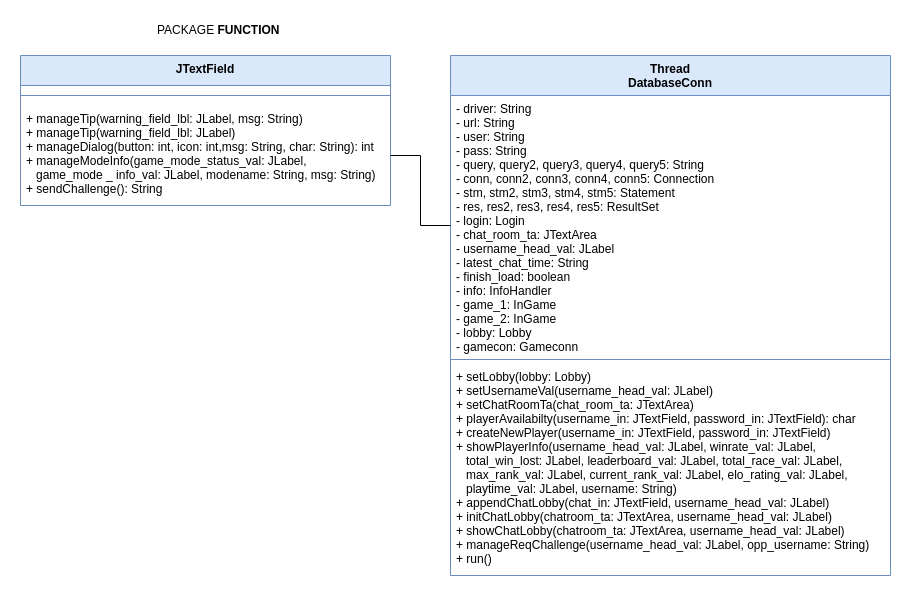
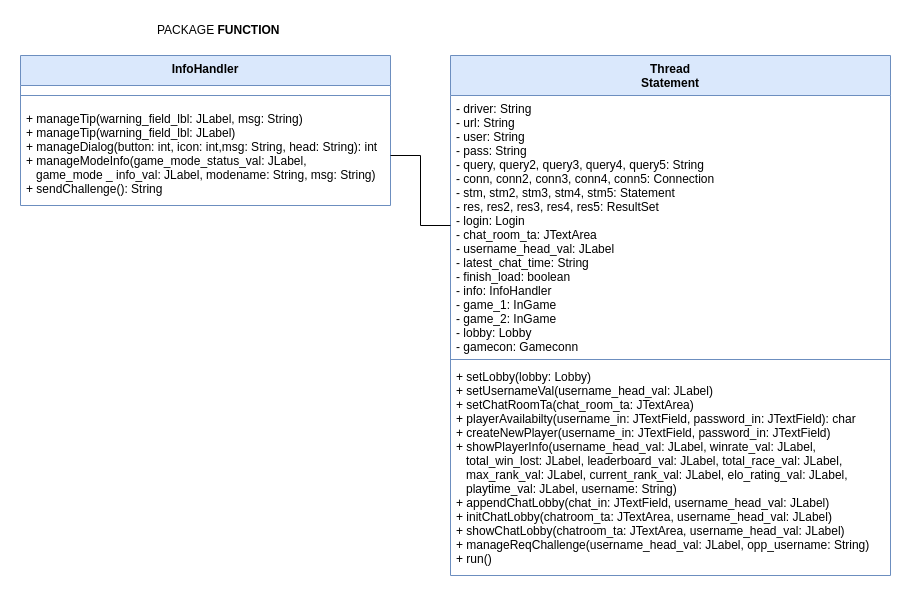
- <mxCell id="2" value="JTextField" style="swimlane;fontStyle=1;align=center;verticalAlign=top;childLayout=stackLayout;horizontal=1;startSize=30;horizontalStack=0;resizeParent=1;resizeParentMax=0;resizeLast=0;collapsible=1;marginBottom=0;fillColor=#dae8fc;strokeColor=#6c8ebf;" parent="1" vertex="1"><mxGeometry x="20" y="55" width="370" height="150" as="geometry" /></mxCell>
+ <mxCell id="2" value="InfoHandler" style="swimlane;fontStyle=1;align=center;verticalAlign=top;childLayout=stackLayout;horizontal=1;startSize=30;horizontalStack=0;resizeParent=1;resizeParentMax=0;resizeLast=0;collapsible=1;marginBottom=0;fillColor=#dae8fc;strokeColor=#6c8ebf;" parent="1" vertex="1"><mxGeometry x="20" y="55" width="370" height="150" as="geometry" /></mxCell>
- <mxCell id="6" value="Thread&#10;DatabaseConn" style="swimlane;fontStyle=1;align=center;verticalAlign=top;childLayout=stackLayout;horizontal=1;startSize=40;horizontalStack=0;resizeParent=1;resizeParentMax=0;resizeLast=0;collapsible=1;marginBottom=0;fillColor=#dae8fc;strokeColor=#6c8ebf;" parent="1" vertex="1"><mxGeometry x="450" y="55" width="440" height="520" as="geometry" /></mxCell>
+ <mxCell id="6" value="Thread&#10;Statement" style="swimlane;fontStyle=1;align=center;verticalAlign=top;childLayout=stackLayout;horizontal=1;startSize=40;horizontalStack=0;resizeParent=1;resizeParentMax=0;resizeLast=0;collapsible=1;marginBottom=0;fillColor=#dae8fc;strokeColor=#6c8ebf;" parent="1" vertex="1"><mxGeometry x="450" y="55" width="440" height="520" as="geometry" /></mxCell>
- <mxCell id="4" value="+ manageTip(warning_field_lbl: JLabel, msg: String)&#10;+ manageTip(warning_field_lbl: JLabel)&#10;+ manageDialog(button: int, icon: int,msg: String, char: String): int&#10;+ manageModeInfo(game_mode_status_val: JLabel,  &#10;   game_mode _ info_val: JLabel, modename: String, msg: String)&#10;+ sendChallenge(): String&#10;&#10;" style="text;strokeColor=none;fillColor=none;align=left;verticalAlign=top;spacingLeft=4;spacingRight=4;overflow=hidden;rotatable=0;points=[[0,0.5],[1,0.5]];portConstraint=eastwest;" parent="2" vertex="1"><mxGeometry y="50" width="370" height="100" as="geometry" /></mxCell>
+ <mxCell id="4" value="+ manageTip(warning_field_lbl: JLabel, msg: String)&#10;+ manageTip(warning_field_lbl: JLabel)&#10;+ manageDialog(button: int, icon: int,msg: String, head: String): int&#10;+ manageModeInfo(game_mode_status_val: JLabel,  &#10;   game_mode _ info_val: JLabel, modename: String, msg: String)&#10;+ sendChallenge(): String&#10;&#10;" style="text;strokeColor=none;fillColor=none;align=left;verticalAlign=top;spacingLeft=4;spacingRight=4;overflow=hidden;rotatable=0;points=[[0,0.5],[1,0.5]];portConstraint=eastwest;" parent="2" vertex="1"><mxGeometry y="50" width="370" height="100" as="geometry" /></mxCell>
